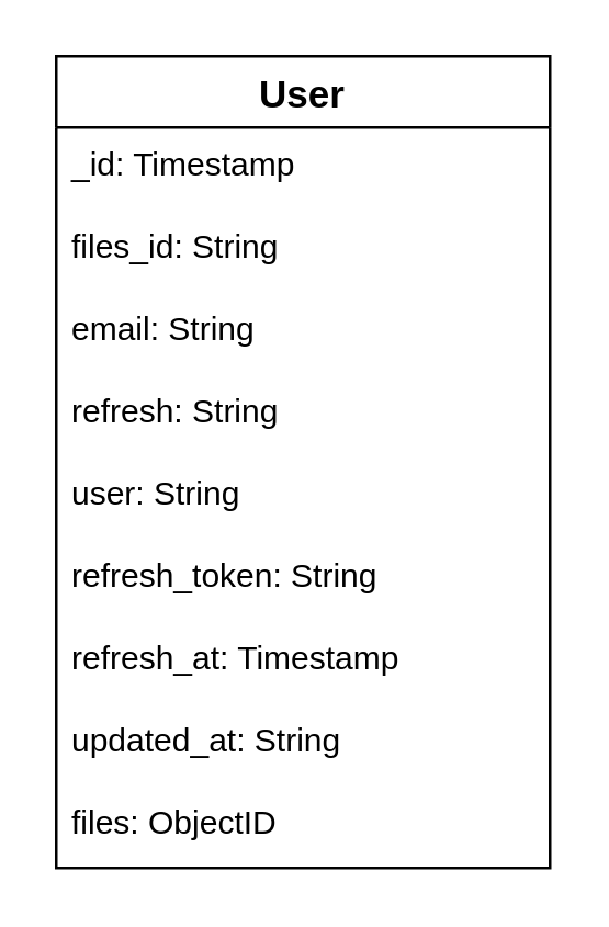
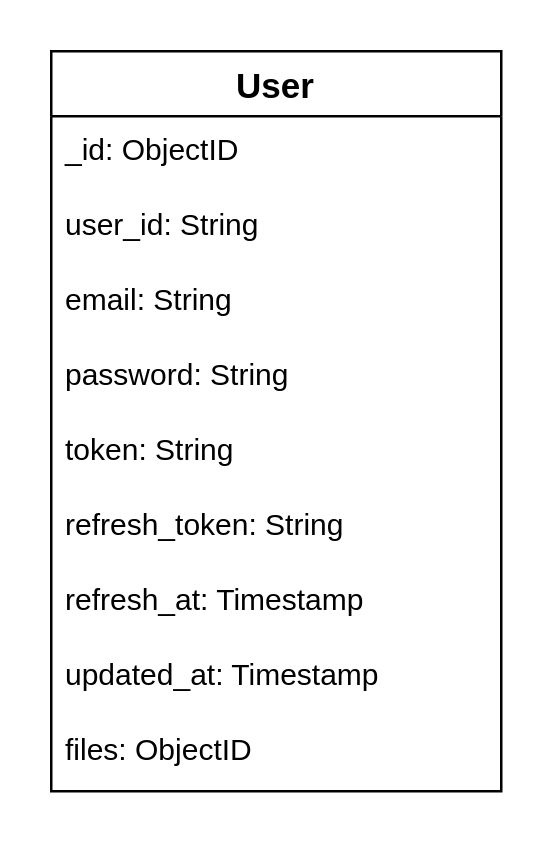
- <mxCell id="3" value="_id: Timestamp" style="text;strokeColor=none;fillColor=none;spacingLeft=4;spacingRight=4;overflow=hidden;rotatable=0;points=[[0,0.5],[1,0.5]];portConstraint=eastwest;fontSize=12;" vertex="1" parent="2"><mxGeometry y="26" width="180" height="30" as="geometry" /></mxCell>
+ <mxCell id="3" value="_id: ObjectID" style="text;strokeColor=none;fillColor=none;spacingLeft=4;spacingRight=4;overflow=hidden;rotatable=0;points=[[0,0.5],[1,0.5]];portConstraint=eastwest;fontSize=12;" vertex="1" parent="2"><mxGeometry y="26" width="180" height="30" as="geometry" /></mxCell>
- <mxCell id="4" value="files_id: String" style="text;strokeColor=none;fillColor=none;spacingLeft=4;spacingRight=4;overflow=hidden;rotatable=0;points=[[0,0.5],[1,0.5]];portConstraint=eastwest;fontSize=12;" vertex="1" parent="2"><mxGeometry y="56" width="180" height="30" as="geometry" /></mxCell>
+ <mxCell id="4" value="user_id: String" style="text;strokeColor=none;fillColor=none;spacingLeft=4;spacingRight=4;overflow=hidden;rotatable=0;points=[[0,0.5],[1,0.5]];portConstraint=eastwest;fontSize=12;" vertex="1" parent="2"><mxGeometry y="56" width="180" height="30" as="geometry" /></mxCell>
- <mxCell id="6" value="refresh: String" style="text;strokeColor=none;fillColor=none;spacingLeft=4;spacingRight=4;overflow=hidden;rotatable=0;points=[[0,0.5],[1,0.5]];portConstraint=eastwest;fontSize=12;" vertex="1" parent="2"><mxGeometry y="116" width="180" height="30" as="geometry" /></mxCell>
+ <mxCell id="6" value="password: String" style="text;strokeColor=none;fillColor=none;spacingLeft=4;spacingRight=4;overflow=hidden;rotatable=0;points=[[0,0.5],[1,0.5]];portConstraint=eastwest;fontSize=12;" vertex="1" parent="2"><mxGeometry y="116" width="180" height="30" as="geometry" /></mxCell>
- <mxCell id="7" value="user: String" style="text;strokeColor=none;fillColor=none;spacingLeft=4;spacingRight=4;overflow=hidden;rotatable=0;points=[[0,0.5],[1,0.5]];portConstraint=eastwest;fontSize=12;" vertex="1" parent="2"><mxGeometry y="146" width="180" height="30" as="geometry" /></mxCell>
+ <mxCell id="7" value="token: String" style="text;strokeColor=none;fillColor=none;spacingLeft=4;spacingRight=4;overflow=hidden;rotatable=0;points=[[0,0.5],[1,0.5]];portConstraint=eastwest;fontSize=12;" vertex="1" parent="2"><mxGeometry y="146" width="180" height="30" as="geometry" /></mxCell>
- <mxCell id="10" value="updated_at: String" style="text;strokeColor=none;fillColor=none;spacingLeft=4;spacingRight=4;overflow=hidden;rotatable=0;points=[[0,0.5],[1,0.5]];portConstraint=eastwest;fontSize=12;" vertex="1" parent="2"><mxGeometry y="236" width="180" height="30" as="geometry" /></mxCell>
+ <mxCell id="10" value="updated_at: Timestamp" style="text;strokeColor=none;fillColor=none;spacingLeft=4;spacingRight=4;overflow=hidden;rotatable=0;points=[[0,0.5],[1,0.5]];portConstraint=eastwest;fontSize=12;" vertex="1" parent="2"><mxGeometry y="236" width="180" height="30" as="geometry" /></mxCell>
